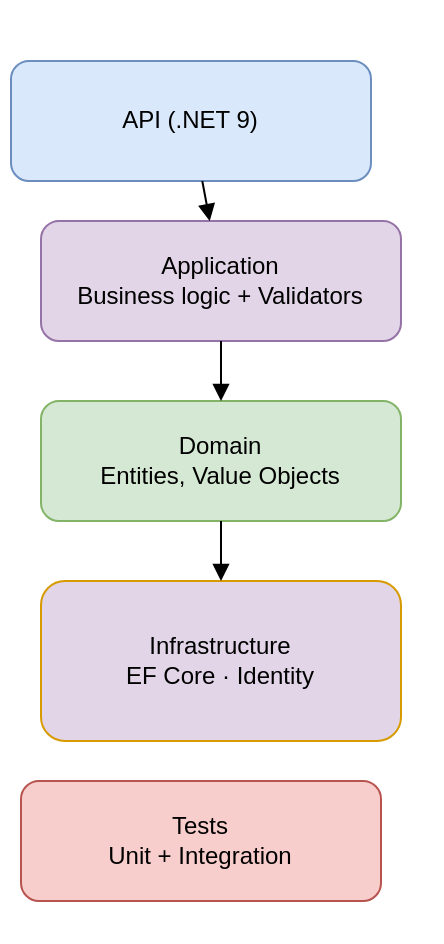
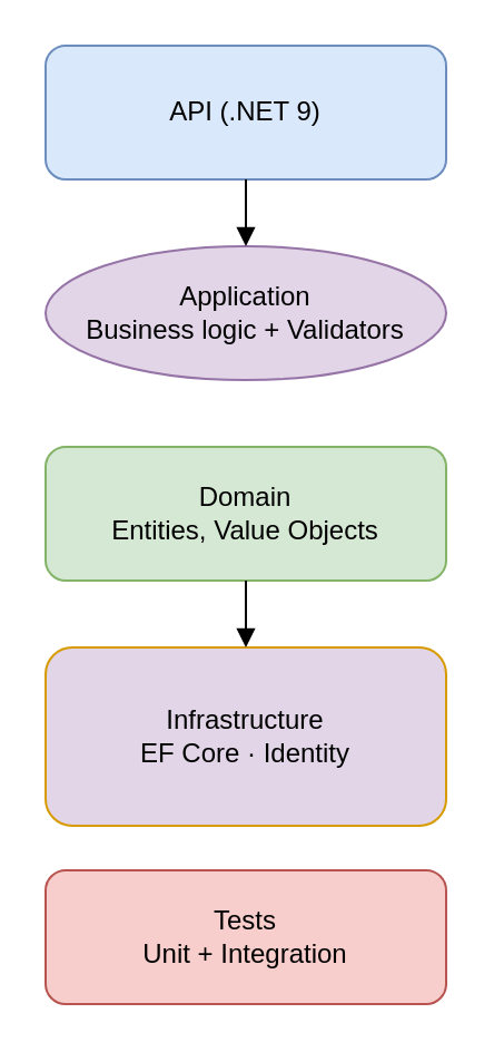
- <mxCell id="2" value="API (.NET 9)" style="rounded=1;whiteSpace=wrap;html=1;fillColor=#dae8fc;strokeColor=#6c8ebf;" vertex="1" parent="1"><mxGeometry x="5" y="30" width="180" height="60" as="geometry" /></mxCell>
+ <mxCell id="2" value="API (.NET 9)" style="rounded=1;whiteSpace=wrap;html=1;fillColor=#dae8fc;strokeColor=#6c8ebf;" vertex="1" parent="1"><mxGeometry x="20" y="20" width="180" height="60" as="geometry" /></mxCell>
- <mxCell id="3" value="Application&lt;br&gt;Business logic + Validators" style="rounded=1;whiteSpace=wrap;html=1;fillColor=#e1d5e7;strokeColor=#9673a6;" vertex="1" parent="1"><mxGeometry x="20" y="110" width="180" height="60" as="geometry" /></mxCell>
+ <mxCell id="3" value="Application&lt;br&gt;Business logic + Validators" style="ellipse;whiteSpace=wrap;html=1;fillColor=#e1d5e7;strokeColor=#9673a6;" vertex="1" parent="1"><mxGeometry x="20" y="110" width="180" height="60" as="geometry" /></mxCell>
- <mxCell id="8" style="endArrow=block;endFill=1;" edge="1" parent="1" source="3" target="4"><mxGeometry relative="1" as="geometry" /></mxCell>
- <mxCell id="6" value="Tests&#10;Unit + Integration" style="rounded=1;whiteSpace=wrap;html=1;fillColor=#f8cecc;strokeColor=#b85450;" vertex="1" parent="1"><mxGeometry x="10" y="390" width="180" height="60" as="geometry" /></mxCell>
+ <mxCell id="6" value="Tests&#10;Unit + Integration" style="rounded=1;whiteSpace=wrap;html=1;fillColor=#f8cecc;strokeColor=#b85450;" vertex="1" parent="1"><mxGeometry x="20" y="390" width="180" height="60" as="geometry" /></mxCell>
